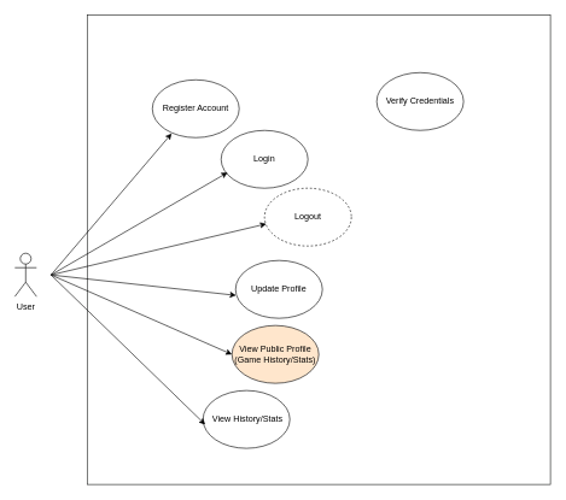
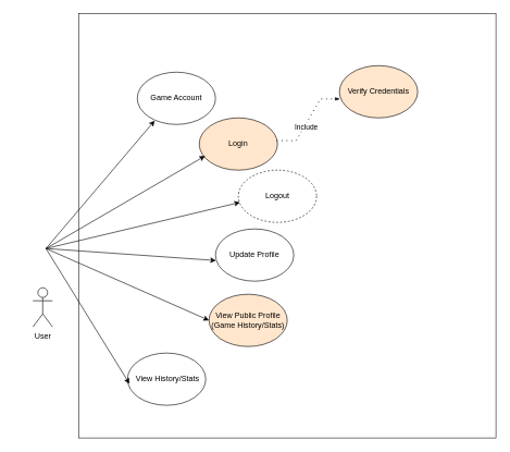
- <mxCell id="10" value="Verify Credentials" style="ellipse;whiteSpace=wrap;html=1;" parent="1" vertex="1"><mxGeometry x="520" y="100" width="120" height="80" as="geometry" /></mxCell>
+ <mxCell id="10" value="Verify Credentials" style="ellipse;whiteSpace=wrap;html=1;fillColor=#ffe6cc;" parent="1" vertex="1"><mxGeometry x="520" y="100" width="120" height="80" as="geometry" /></mxCell>
- <mxCell id="4" value="Register Account" style="ellipse;whiteSpace=wrap;html=1;" parent="1" vertex="1"><mxGeometry x="210" y="110" width="120" height="80" as="geometry" /></mxCell>
+ <mxCell id="4" value="Game Account" style="ellipse;whiteSpace=wrap;html=1;" parent="1" vertex="1"><mxGeometry x="210" y="110" width="120" height="80" as="geometry" /></mxCell>
+ <mxCell id="17" value="" style="endArrow=blockThin;html=1;strokeColor=#191a19;bendable=1;rounded=0;endFill=1;endSize=4;edgeStyle=entityRelationEdgeStyle;startArrow=none;startFill=0;startSize=4;jumpStyle=none;jumpSize=0;targetPerimeterSpacing=15;dashed=1;strokeWidth=1.5;dashPattern=1 4;entryX=0.008;entryY=0.637;entryDx=0;entryDy=0;entryPerimeter=0;exitX=0.989;exitY=0.435;exitDx=0;exitDy=0;exitPerimeter=0;" parent="1" source="5" target="10" edge="1"><mxGeometry width="50" height="50" relative="1" as="geometry"><mxPoint x="495" y="188" as="sourcePoint" /><mxPoint x="660" y="120" as="targetPoint" /></mxGeometry></mxCell>
+ <mxCell id="18" value="Include" style="edgeLabel;html=1;align=center;verticalAlign=middle;resizable=0;points=[];" parent="17" connectable="0" vertex="1"><mxGeometry x="-0.173" y="-2" relative="1" as="geometry"><mxPoint y="-1" as="offset" /></mxGeometry></mxCell>
- <mxCell id="5" value="Login" style="ellipse;whiteSpace=wrap;html=1;" parent="1" vertex="1"><mxGeometry x="305" y="180" width="120" height="80" as="geometry" /></mxCell>
+ <mxCell id="5" value="Login" style="ellipse;whiteSpace=wrap;html=1;fillColor=#ffe6cc;" parent="1" vertex="1"><mxGeometry x="305" y="180" width="120" height="80" as="geometry" /></mxCell>
- <mxCell id="2" value="User" style="shape=umlActor;verticalLabelPosition=bottom;verticalAlign=top;html=1;outlineConnect=0;" parent="1" vertex="1"><mxGeometry x="20" y="350" width="30" height="60" as="geometry" /></mxCell>
+ <mxCell id="2" value="User" style="shape=umlActor;verticalLabelPosition=bottom;verticalAlign=top;html=1;outlineConnect=0;" parent="1" vertex="1"><mxGeometry x="50" y="440" width="30" height="60" as="geometry" /></mxCell>
- <mxCell id="7" value="Update Profile" style="ellipse;whiteSpace=wrap;html=1;" parent="1" vertex="1"><mxGeometry x="325" y="360" width="120" height="80" as="geometry" /></mxCell>
+ <mxCell id="7" value="Update Profile" style="ellipse;whiteSpace=wrap;html=1;" parent="1" vertex="1"><mxGeometry x="330" y="350" width="120" height="80" as="geometry" /></mxCell>
- <mxCell id="9" value="&amp;nbsp;View History/Stats" style="ellipse;whiteSpace=wrap;html=1;" parent="1" vertex="1"><mxGeometry x="280" y="540" width="120" height="80" as="geometry" /></mxCell>
+ <mxCell id="9" value="&amp;nbsp;View History/Stats" style="ellipse;whiteSpace=wrap;html=1;" parent="1" vertex="1"><mxGeometry x="195" y="540" width="120" height="80" as="geometry" /></mxCell>
